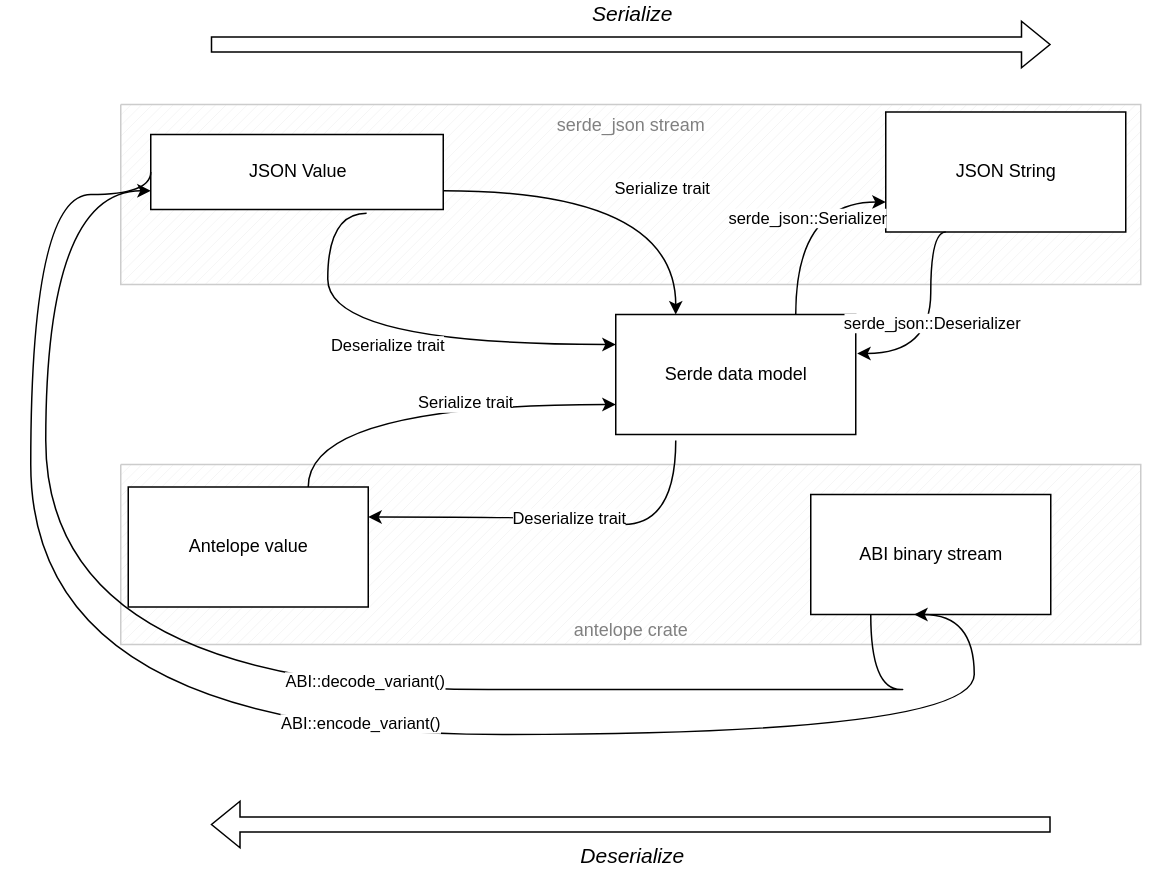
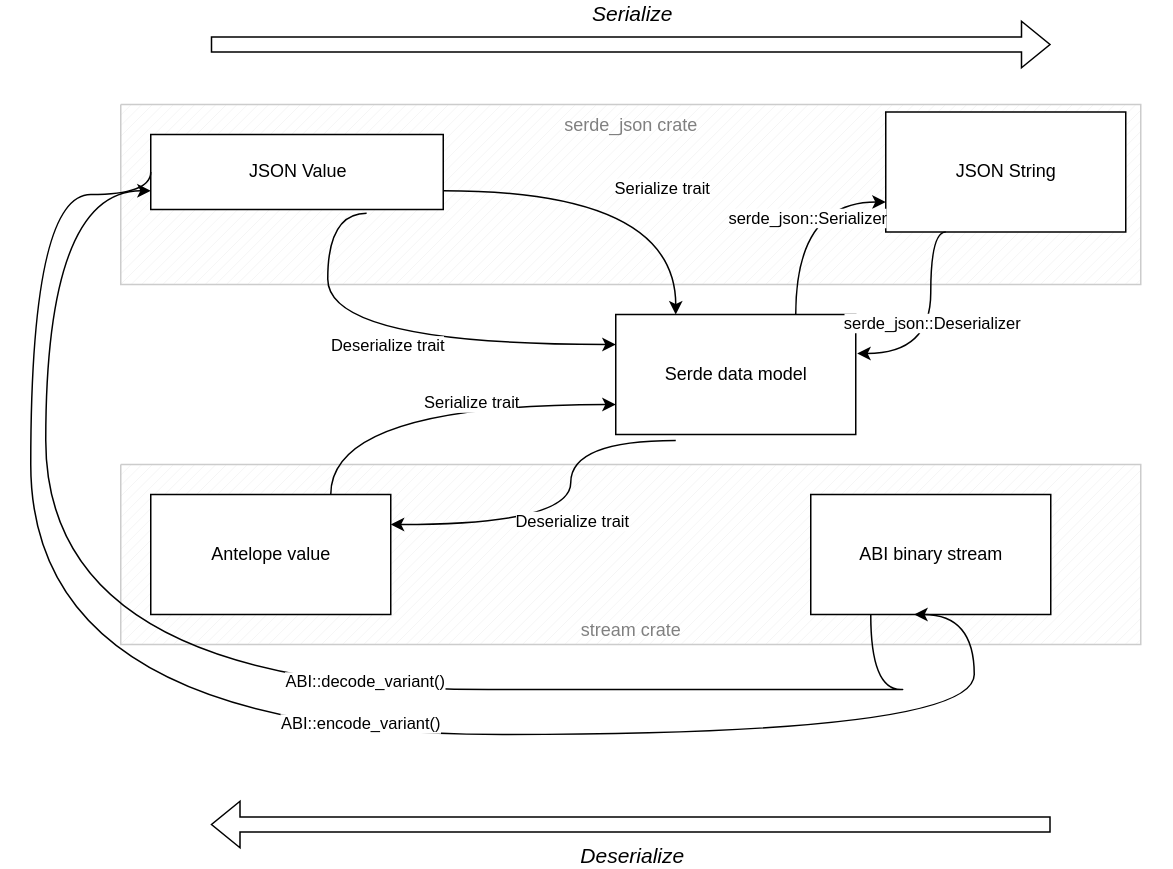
- <mxCell id="2" value="&lt;font color=&quot;#808080&quot;&gt;serde_json stream&lt;/font&gt;" style="verticalLabelPosition=middle;verticalAlign=top;html=1;shape=mxgraph.basic.patternFillRect;fillStyle=diag;step=5;fillStrokeWidth=0.2;fillStrokeColor=#dddddd;labelPosition=center;align=center;strokeColor=#CCCCCC;" vertex="1" parent="1"><mxGeometry x="80" y="60" width="680" height="120" as="geometry" /></mxCell>
+ <mxCell id="2" value="&lt;font color=&quot;#808080&quot;&gt;serde_json crate&lt;/font&gt;" style="verticalLabelPosition=middle;verticalAlign=top;html=1;shape=mxgraph.basic.patternFillRect;fillStyle=diag;step=5;fillStrokeWidth=0.2;fillStrokeColor=#dddddd;labelPosition=center;align=center;strokeColor=#CCCCCC;" vertex="1" parent="1"><mxGeometry x="80" y="60" width="680" height="120" as="geometry" /></mxCell>
- <mxCell id="7" value="Antelope value" style="verticalLabelPosition=middle;verticalAlign=middle;html=1;shape=mxgraph.basic.rect;fillColor2=none;strokeWidth=1;size=20;indent=0;labelPosition=center;align=center;" vertex="1" parent="1"><mxGeometry x="85" y="315" width="160" height="80" as="geometry" /></mxCell>
+ <mxCell id="7" value="Antelope value" style="verticalLabelPosition=middle;verticalAlign=middle;html=1;shape=mxgraph.basic.rect;fillColor2=none;strokeWidth=1;size=20;indent=0;labelPosition=center;align=center;" vertex="1" parent="1"><mxGeometry x="100" y="320" width="160" height="80" as="geometry" /></mxCell>
- <mxCell id="3" value="&lt;font color=&quot;#808080&quot;&gt;antelope crate&lt;/font&gt;" style="verticalLabelPosition=middle;verticalAlign=bottom;html=1;shape=mxgraph.basic.patternFillRect;fillStyle=diag;step=5;fillStrokeWidth=0.2;fillStrokeColor=#dddddd;labelPosition=center;align=center;strokeColor=#CCCCCC;" vertex="1" parent="1"><mxGeometry x="80" y="300" width="680" height="120" as="geometry" /></mxCell>
+ <mxCell id="3" value="&lt;font color=&quot;#808080&quot;&gt;stream crate&lt;/font&gt;" style="verticalLabelPosition=middle;verticalAlign=bottom;html=1;shape=mxgraph.basic.patternFillRect;fillStyle=diag;step=5;fillStrokeWidth=0.2;fillStrokeColor=#dddddd;labelPosition=center;align=center;strokeColor=#CCCCCC;" vertex="1" parent="1"><mxGeometry x="80" y="300" width="680" height="120" as="geometry" /></mxCell>
